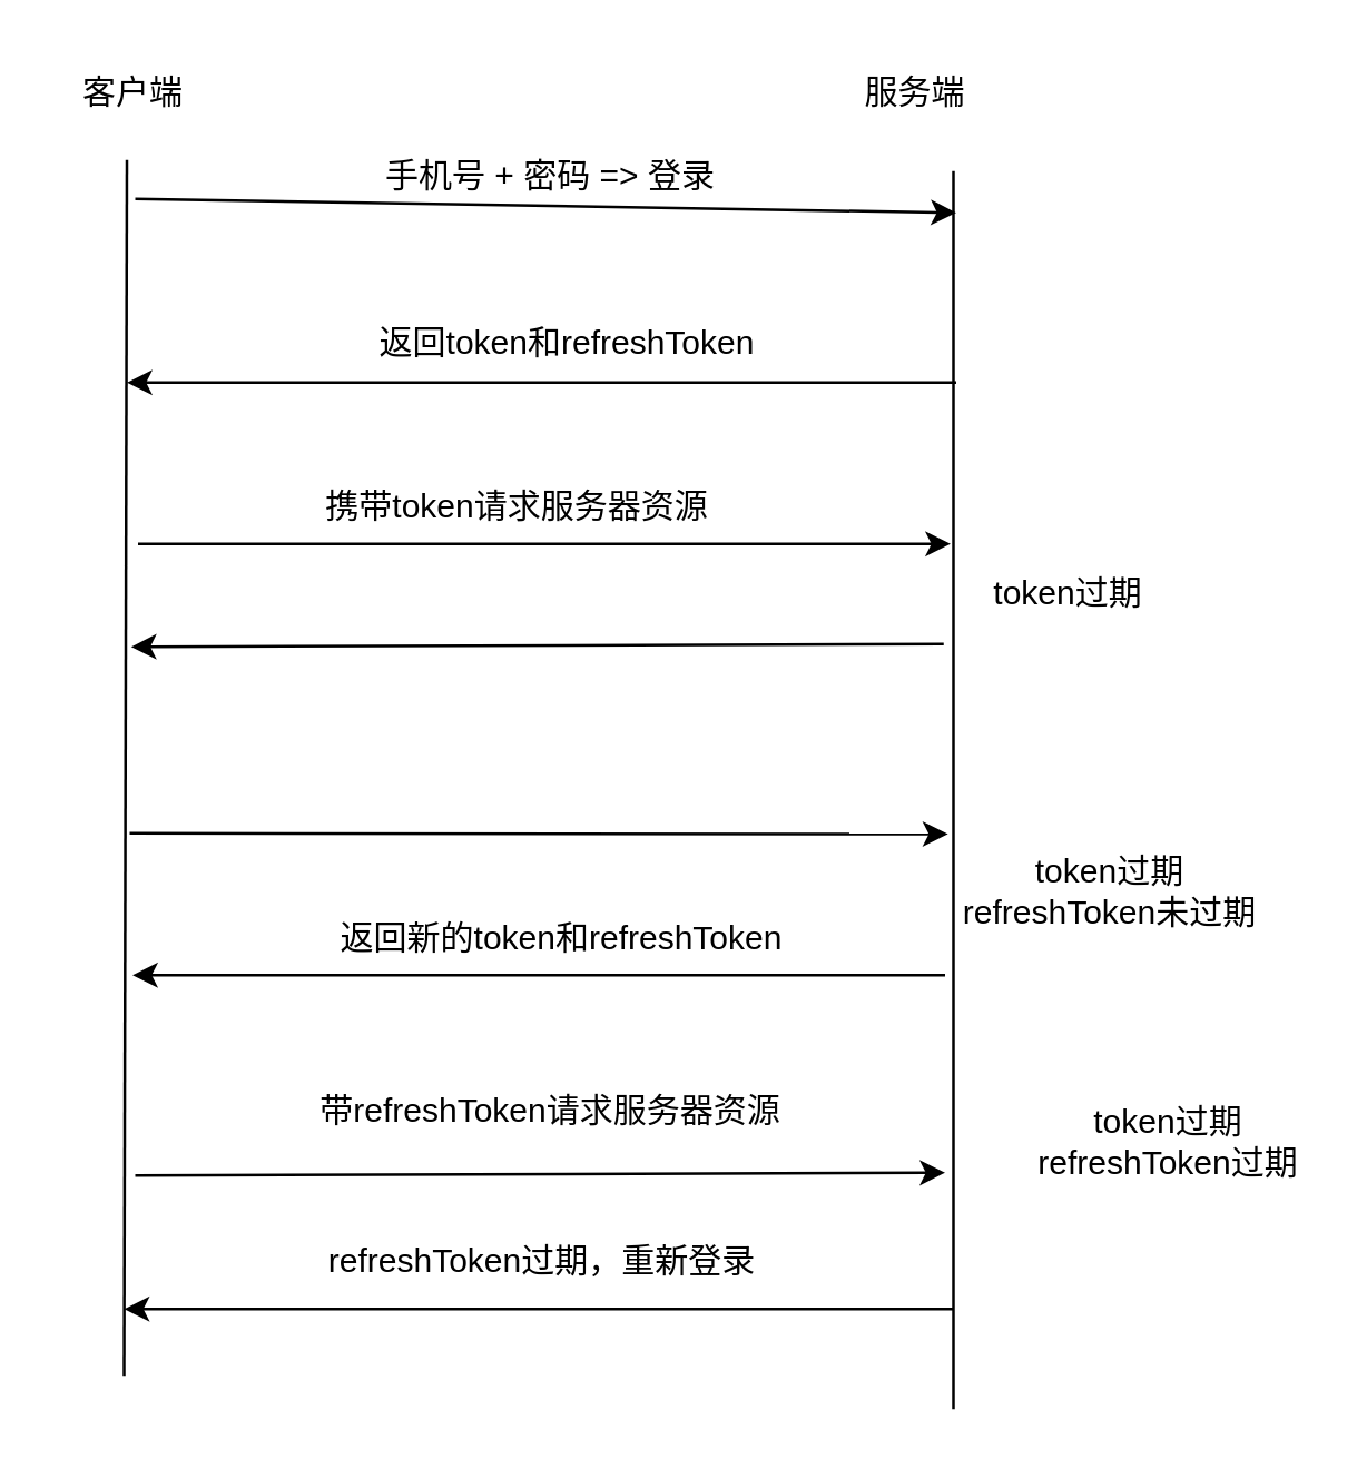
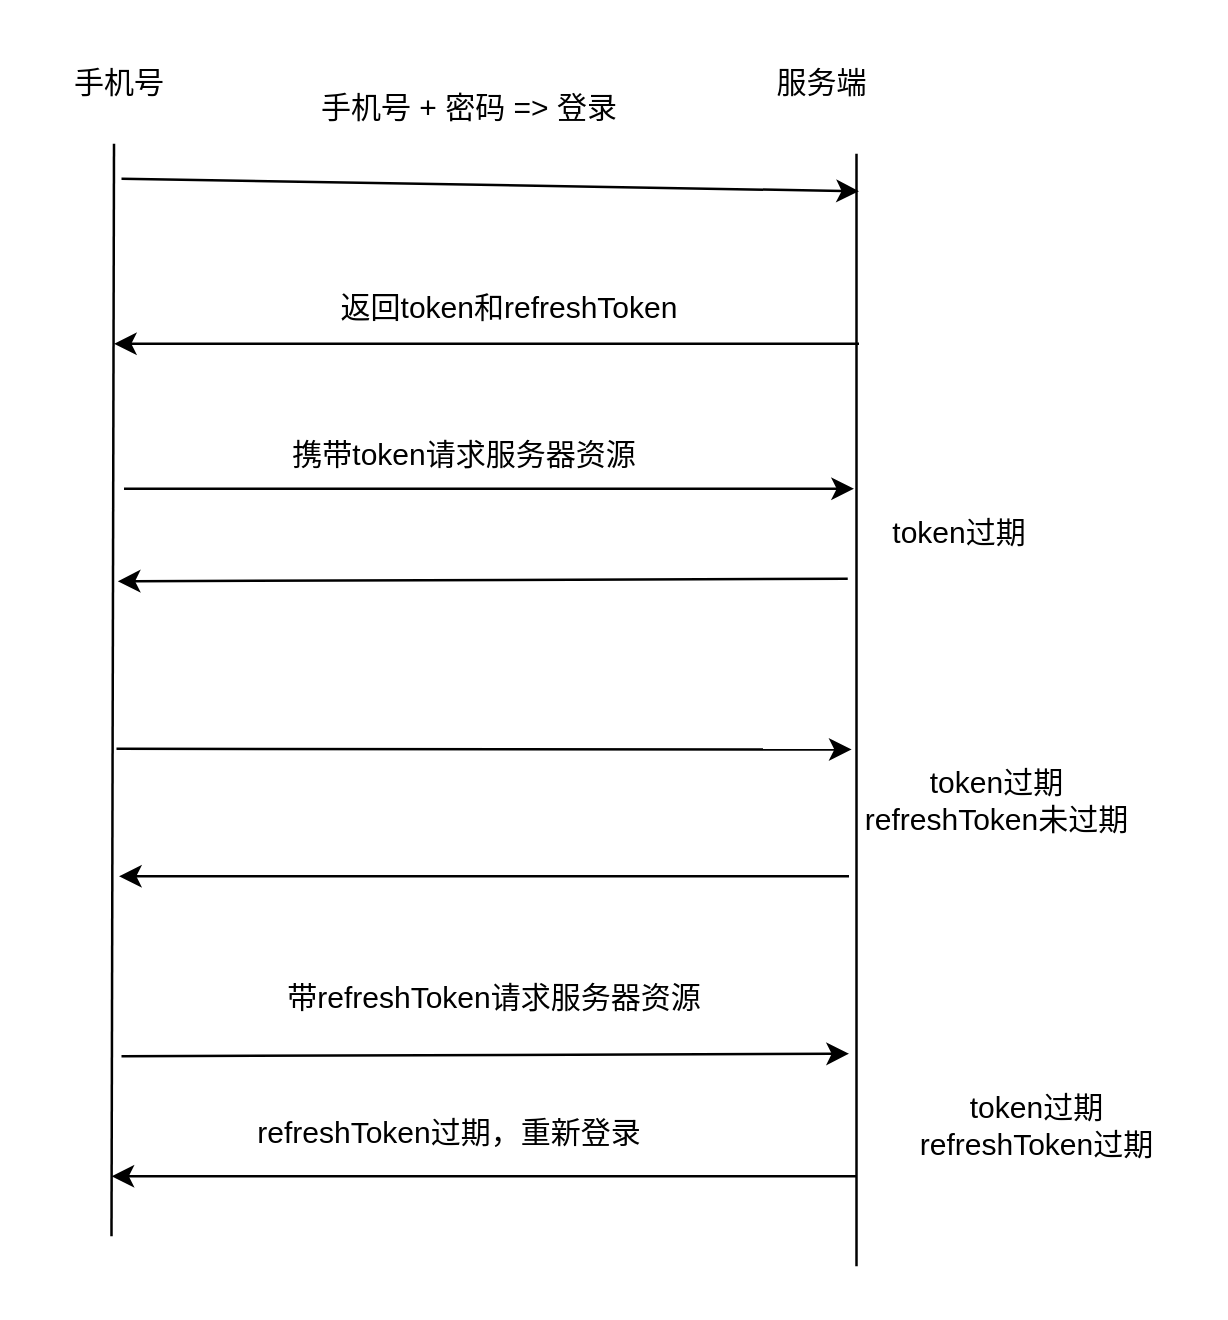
- <mxCell id="3" value="&lt;font color=&quot;#000000&quot;&gt;客户端&lt;/font&gt;" style="text;html=1;align=center;verticalAlign=middle;resizable=0;points=[];autosize=1;strokeColor=none;fillColor=none;" parent="1" vertex="1"><mxGeometry x="20" y="20" width="54" height="26" as="geometry" /></mxCell>
+ <mxCell id="3" value="&lt;font color=&quot;#000000&quot;&gt;手机号&lt;/font&gt;" style="text;html=1;align=center;verticalAlign=middle;resizable=0;points=[];autosize=1;strokeColor=none;fillColor=none;" parent="1" vertex="1"><mxGeometry x="20" y="20" width="54" height="26" as="geometry" /></mxCell>
- <mxCell id="7" value="手机号 + 密码 =&amp;gt; 登录" style="text;html=1;align=center;verticalAlign=middle;resizable=0;points=[];autosize=1;strokeColor=none;fillColor=none;fontColor=#000000;" parent="1" vertex="1"><mxGeometry x="129" y="50" width="136" height="26" as="geometry" /></mxCell>
+ <mxCell id="7" value="手机号 + 密码 =&amp;gt; 登录" style="text;html=1;align=center;verticalAlign=middle;resizable=0;points=[];autosize=1;strokeColor=none;fillColor=none;fontColor=#000000;" parent="1" vertex="1"><mxGeometry x="119" y="30" width="136" height="26" as="geometry" /></mxCell>
- <mxCell id="16" value="返回新的token和refreshToken" style="text;html=1;align=center;verticalAlign=middle;resizable=0;points=[];autosize=1;strokeColor=none;fillColor=none;fontColor=#000000;" parent="1" vertex="1"><mxGeometry x="112" y="324" width="177" height="26" as="geometry" /></mxCell>
- <mxCell id="20" value="token过期&lt;br&gt;refreshToken过期" style="text;html=1;align=center;verticalAlign=middle;resizable=0;points=[];autosize=1;strokeColor=none;fillColor=none;fontColor=#000000;" parent="1" vertex="1"><mxGeometry x="363" y="389" width="111" height="41" as="geometry" /></mxCell>
+ <mxCell id="20" value="token过期&lt;br&gt;refreshToken过期" style="text;html=1;align=center;verticalAlign=middle;resizable=0;points=[];autosize=1;strokeColor=none;fillColor=none;fontColor=#000000;" parent="1" vertex="1"><mxGeometry x="358" y="429" width="111" height="41" as="geometry" /></mxCell>
- <mxCell id="22" value="&lt;div style=&quot;text-align: start;&quot;&gt;refreshToken过期，重新登录&lt;/div&gt;" style="text;html=1;align=center;verticalAlign=middle;resizable=0;points=[];autosize=1;strokeColor=none;fillColor=none;fontColor=#000000;" parent="1" vertex="1"><mxGeometry x="108" y="440" width="171" height="26" as="geometry" /></mxCell>
+ <mxCell id="22" value="&lt;div style=&quot;text-align: start;&quot;&gt;refreshToken过期，重新登录&lt;/div&gt;" style="text;html=1;align=center;verticalAlign=middle;resizable=0;points=[];autosize=1;strokeColor=none;fillColor=none;fontColor=#000000;" parent="1" vertex="1"><mxGeometry x="93" y="440" width="171" height="26" as="geometry" /></mxCell>
